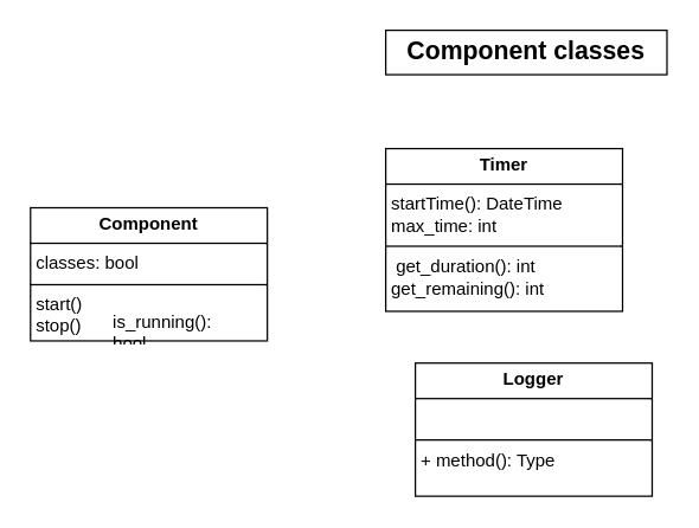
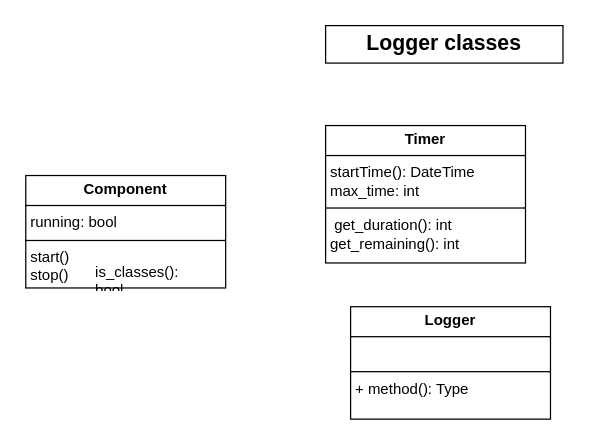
- <mxCell id="3" value="Component classes" style="text;html=1;align=center;verticalAlign=middle;whiteSpace=wrap;rounded=0;fontSize=17;fontStyle=1;labelBackgroundColor=none;" vertex="1" parent="1"><mxGeometry x="260" y="20" width="190" height="30" as="geometry" /></mxCell>
+ <mxCell id="3" value="Logger classes" style="text;html=1;align=center;verticalAlign=middle;whiteSpace=wrap;rounded=0;fontSize=17;fontStyle=1;labelBackgroundColor=none;" vertex="1" parent="1"><mxGeometry x="260" y="20" width="190" height="30" as="geometry" /></mxCell>
- <mxCell id="6" value="&lt;p style=&quot;margin:0px;margin-top:4px;text-align:center;&quot;&gt;&lt;b&gt;Component&lt;/b&gt;&lt;/p&gt;&lt;hr size=&quot;1&quot; style=&quot;border-style:solid;&quot;&gt;&lt;p style=&quot;margin:0px;margin-left:4px;&quot;&gt;classes: bool&lt;/p&gt;&lt;hr size=&quot;1&quot; style=&quot;border-style:solid;&quot;&gt;&lt;p style=&quot;margin:0px;margin-left:4px;&quot;&gt;start()&lt;/p&gt;&lt;p style=&quot;margin:0px;margin-left:4px;&quot;&gt;stop()&lt;/p&gt;&lt;p style=&quot;margin:0px;margin-left:4px;&quot;&gt;&lt;br&gt;&lt;/p&gt;" style="verticalAlign=top;align=left;overflow=fill;html=1;whiteSpace=wrap;" vertex="1" parent="1"><mxGeometry x="20" y="140" width="160" height="90" as="geometry" /></mxCell>
+ <mxCell id="6" value="&lt;p style=&quot;margin:0px;margin-top:4px;text-align:center;&quot;&gt;&lt;b&gt;Component&lt;/b&gt;&lt;/p&gt;&lt;hr size=&quot;1&quot; style=&quot;border-style:solid;&quot;&gt;&lt;p style=&quot;margin:0px;margin-left:4px;&quot;&gt;running: bool&lt;/p&gt;&lt;hr size=&quot;1&quot; style=&quot;border-style:solid;&quot;&gt;&lt;p style=&quot;margin:0px;margin-left:4px;&quot;&gt;start()&lt;/p&gt;&lt;p style=&quot;margin:0px;margin-left:4px;&quot;&gt;stop()&lt;/p&gt;&lt;p style=&quot;margin:0px;margin-left:4px;&quot;&gt;&lt;br&gt;&lt;/p&gt;" style="verticalAlign=top;align=left;overflow=fill;html=1;whiteSpace=wrap;" vertex="1" parent="1"><mxGeometry x="20" y="140" width="160" height="90" as="geometry" /></mxCell>
- <mxCell id="7" value="is_running(): bool" style="text;strokeColor=none;fillColor=none;align=left;verticalAlign=top;spacingLeft=4;spacingRight=4;overflow=hidden;rotatable=0;points=[[0,0.5],[1,0.5]];portConstraint=eastwest;whiteSpace=wrap;html=1;" vertex="1" parent="1"><mxGeometry x="70" y="204" width="100" height="26" as="geometry" /></mxCell>
+ <mxCell id="7" value="is_classes(): bool" style="text;strokeColor=none;fillColor=none;align=left;verticalAlign=top;spacingLeft=4;spacingRight=4;overflow=hidden;rotatable=0;points=[[0,0.5],[1,0.5]];portConstraint=eastwest;whiteSpace=wrap;html=1;" vertex="1" parent="1"><mxGeometry x="70" y="204" width="100" height="26" as="geometry" /></mxCell>
